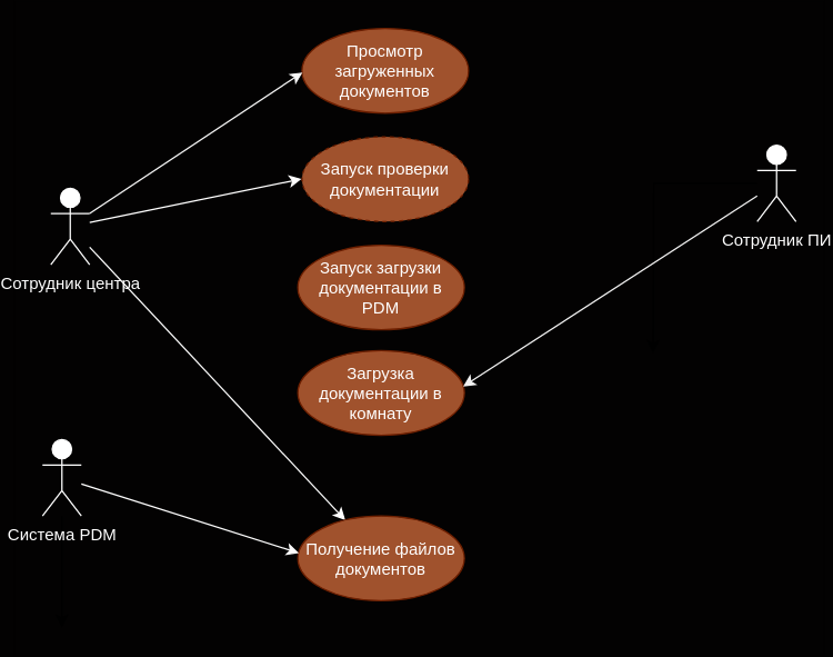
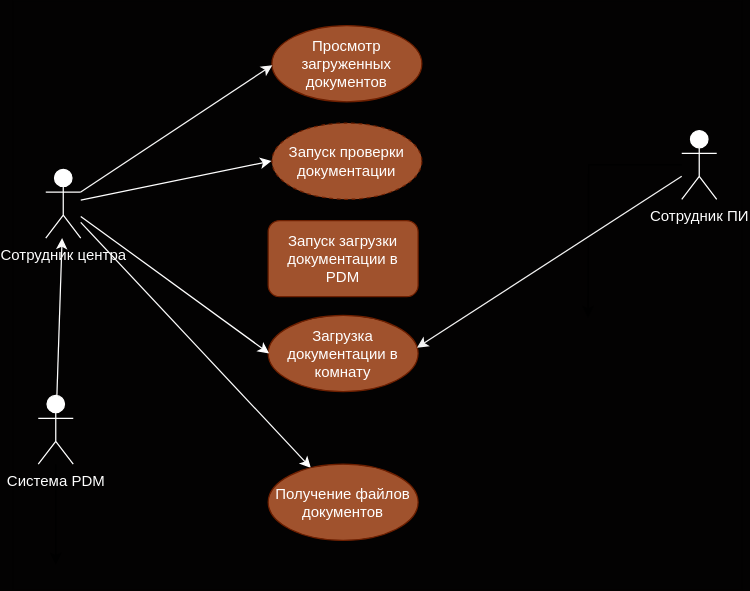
- <mxCell id="5" value="Запуск загрузки документации в PDM" style="ellipse;whiteSpace=wrap;html=1;fillColor=#a0522d;fontColor=#ffffff;strokeColor=#6D1F00;" vertex="1" parent="1"><mxGeometry x="204" y="176" width="120" height="61" as="geometry" /></mxCell>
+ <mxCell id="5" value="Запуск загрузки документации в PDM" style="whiteSpace=wrap;html=1;fillColor=#a0522d;fontColor=#ffffff;strokeColor=#6D1F00;rounded=1;" vertex="1" parent="1"><mxGeometry x="204" y="176" width="120" height="61" as="geometry" /></mxCell>
+ <mxCell id="10" value="" style="endArrow=classic;html=1;rounded=0;entryX=0.006;entryY=0.497;entryDx=0;entryDy=0;entryPerimeter=0;strokeColor=#FFFFFF;" edge="1" parent="1" source="2" target="6"><mxGeometry width="50" height="50" relative="1" as="geometry"><mxPoint x="64" y="239" as="sourcePoint" /><mxPoint x="114" y="189" as="targetPoint" /></mxGeometry></mxCell>
- <mxCell id="17" value="" style="endArrow=classic;html=1;rounded=0;strokeColor=#FCFCFC;entryX=0.006;entryY=0.437;entryDx=0;entryDy=0;entryPerimeter=0;" edge="1" parent="1" source="15" target="16"><mxGeometry width="50" height="50" relative="1" as="geometry"><mxPoint x="209" y="418" as="sourcePoint" /><mxPoint x="259" y="368" as="targetPoint" /></mxGeometry></mxCell>
+ <mxCell id="17" value="" style="endArrow=classic;html=1;rounded=0;strokeColor=#FCFCFC;" edge="1" parent="1" source="15" target="2"><mxGeometry width="50" height="50" relative="1" as="geometry"><mxPoint x="209" y="418" as="sourcePoint" /><mxPoint x="259" y="368" as="targetPoint" /></mxGeometry></mxCell>
